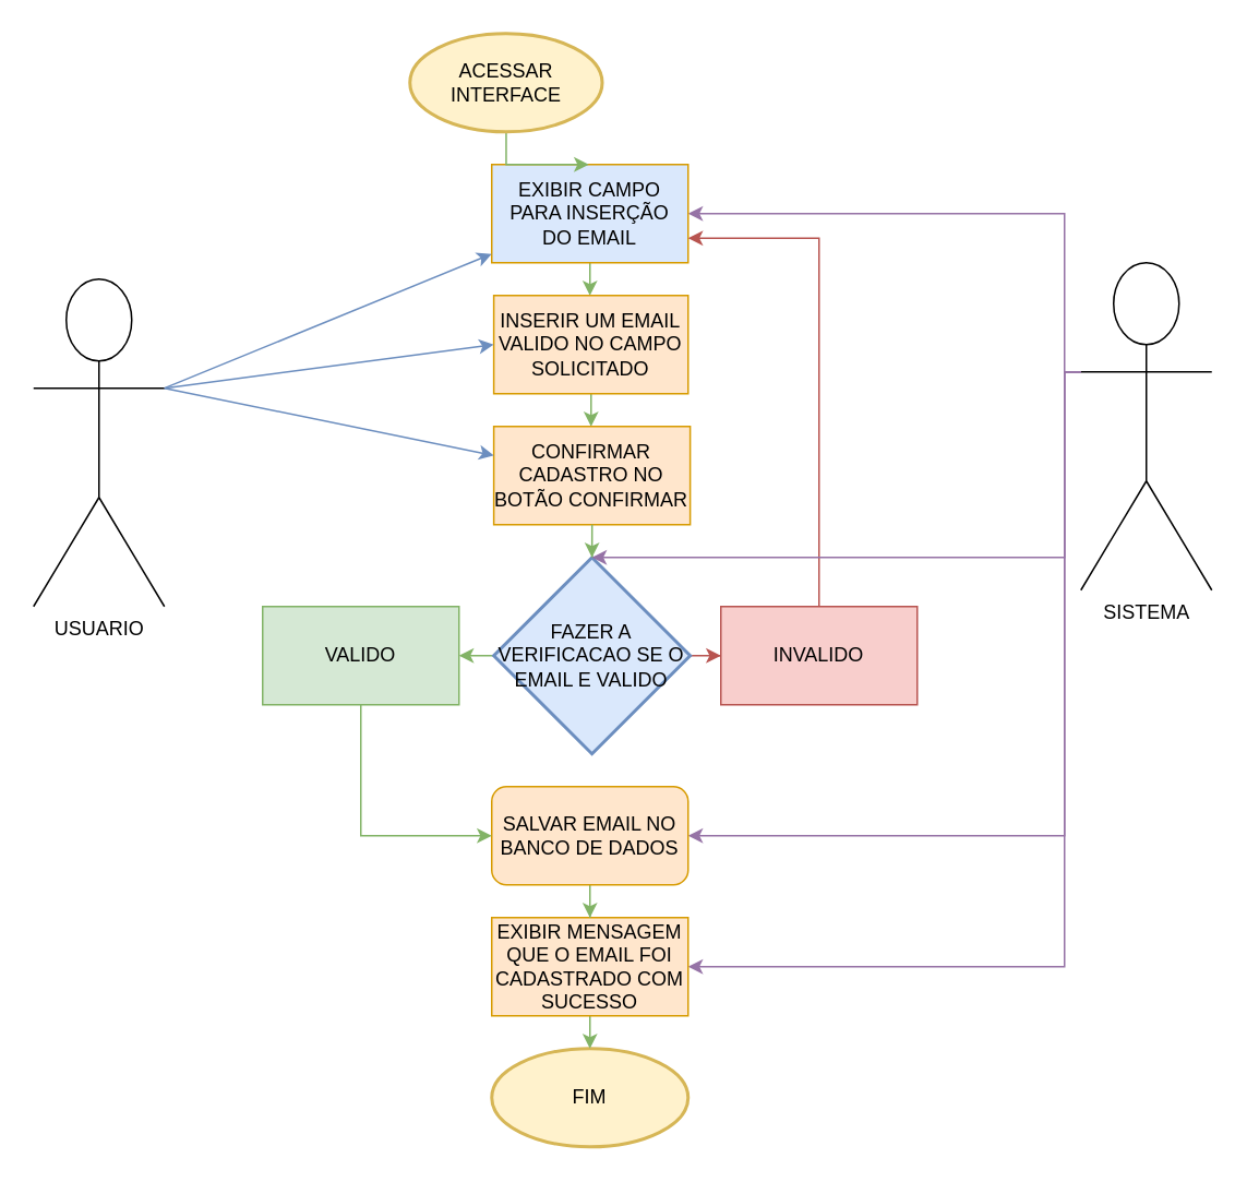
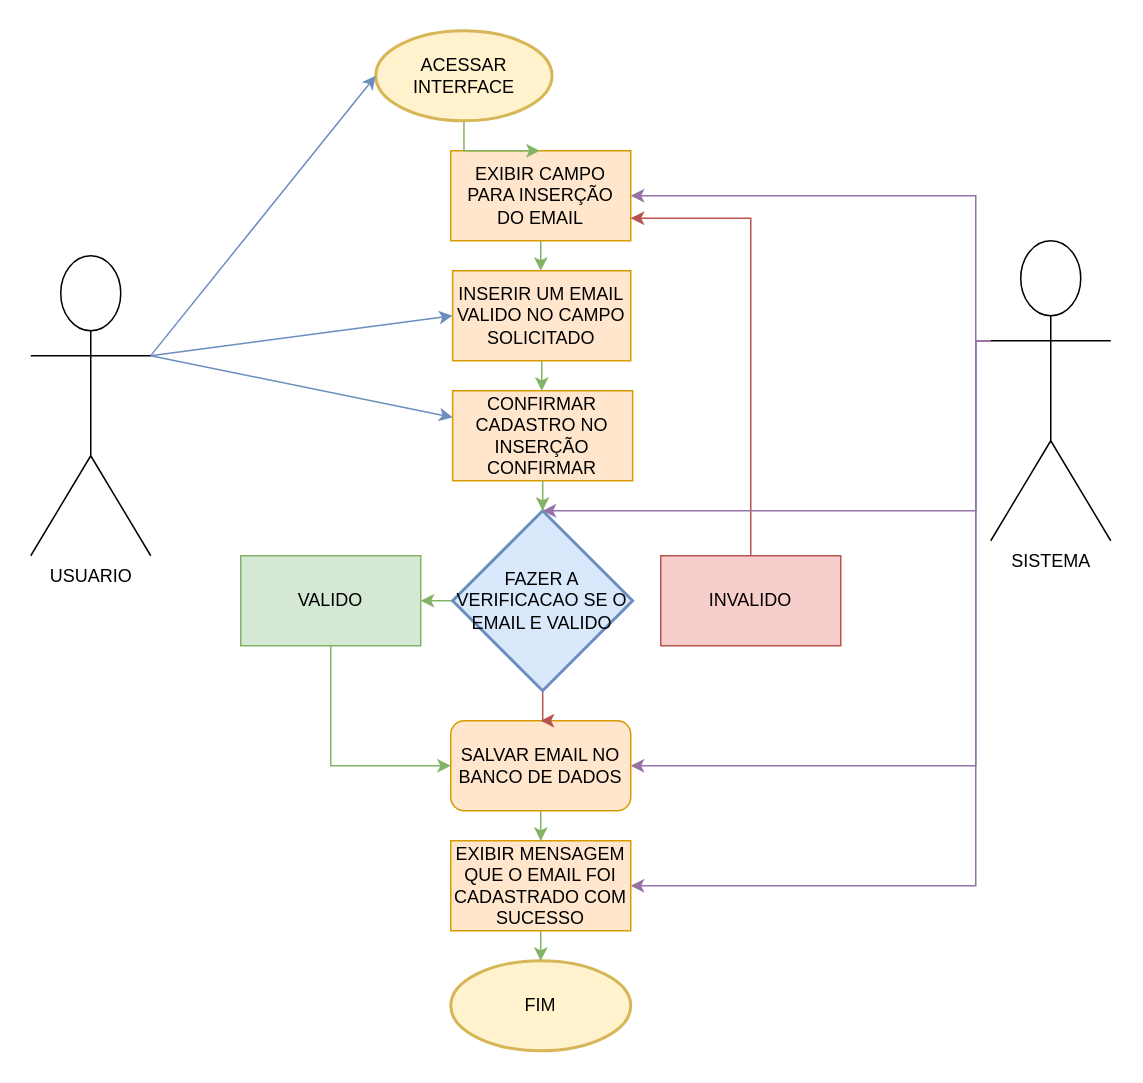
- <mxCell id="7" value="EXIBIR CAMPO PARA INSERÇÃO DO EMAIL" style="rounded=0;whiteSpace=wrap;html=1;fillColor=#dae8fc;strokeColor=#d79b00;" vertex="1" parent="1"><mxGeometry x="300" y="100" width="120" height="60" as="geometry" /></mxCell>
+ <mxCell id="7" value="EXIBIR CAMPO PARA INSERÇÃO DO EMAIL" style="rounded=0;whiteSpace=wrap;html=1;fillColor=#ffe6cc;strokeColor=#d79b00;" vertex="1" parent="1"><mxGeometry x="300" y="100" width="120" height="60" as="geometry" /></mxCell>
- <mxCell id="29" style="rounded=0;orthogonalLoop=1;jettySize=auto;html=1;exitX=1;exitY=0.333;exitDx=0;exitDy=0;exitPerimeter=0;fillColor=#dae8fc;strokeColor=#6c8ebf;" edge="1" parent="1" source="27" target="7"><mxGeometry relative="1" as="geometry" /></mxCell>
+ <mxCell id="29" style="rounded=0;orthogonalLoop=1;jettySize=auto;html=1;exitX=1;exitY=0.333;exitDx=0;exitDy=0;exitPerimeter=0;entryX=0;entryY=0.5;entryDx=0;entryDy=0;entryPerimeter=0;fillColor=#dae8fc;strokeColor=#6c8ebf;" edge="1" parent="1" source="27" target="9"><mxGeometry relative="1" as="geometry" /></mxCell>
- <mxCell id="15" value="CONFIRMAR CADASTRO NO BOTÃO CONFIRMAR" style="rounded=0;whiteSpace=wrap;html=1;fillColor=#ffe6cc;strokeColor=#d79b00;" vertex="1" parent="1"><mxGeometry x="301.25" y="260" width="120" height="60" as="geometry" /></mxCell>
+ <mxCell id="15" value="CONFIRMAR CADASTRO NO INSERÇÃO CONFIRMAR" style="rounded=0;whiteSpace=wrap;html=1;fillColor=#ffe6cc;strokeColor=#d79b00;" vertex="1" parent="1"><mxGeometry x="301.25" y="260" width="120" height="60" as="geometry" /></mxCell>
- <mxCell id="19" style="edgeStyle=orthogonalEdgeStyle;rounded=0;orthogonalLoop=1;jettySize=auto;html=1;entryX=0;entryY=0.5;entryDx=0;entryDy=0;fillColor=#f8cecc;strokeColor=#b85450;" edge="1" parent="1" source="20" target="22"><mxGeometry relative="1" as="geometry" /></mxCell>
+ <mxCell id="19" style="edgeStyle=orthogonalEdgeStyle;rounded=0;orthogonalLoop=1;jettySize=auto;html=1;fillColor=#f8cecc;strokeColor=#b85450;" edge="1" parent="1" source="20" target="17"><mxGeometry relative="1" as="geometry" /></mxCell>
